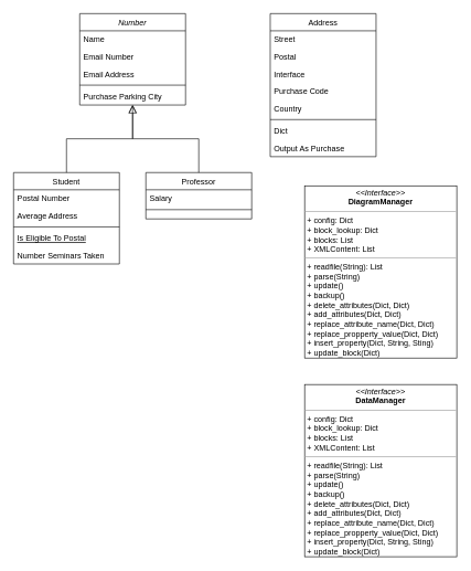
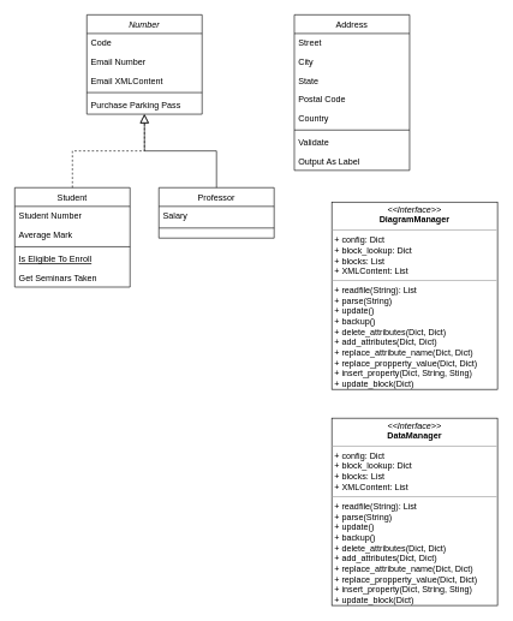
- <mxCell id="3" value="Name" style="text;align=left;verticalAlign=top;spacingLeft=4;spacingRight=4;overflow=hidden;rotatable=0;points=[[0,0.5],[1,0.5]];portConstraint=eastwest;" parent="2" vertex="1"><mxGeometry y="26" width="160" height="26" as="geometry" /></mxCell>
+ <mxCell id="3" value="Code" style="text;align=left;verticalAlign=top;spacingLeft=4;spacingRight=4;overflow=hidden;rotatable=0;points=[[0,0.5],[1,0.5]];portConstraint=eastwest;" parent="2" vertex="1"><mxGeometry y="26" width="160" height="26" as="geometry" /></mxCell>
- <mxCell id="21" value="Postal" style="text;align=left;verticalAlign=top;spacingLeft=4;spacingRight=4;overflow=hidden;rotatable=0;points=[[0,0.5],[1,0.5]];portConstraint=eastwest;rounded=0;shadow=0;html=0;" parent="19" vertex="1"><mxGeometry y="52" width="160" height="26" as="geometry" /></mxCell>
+ <mxCell id="21" value="City" style="text;align=left;verticalAlign=top;spacingLeft=4;spacingRight=4;overflow=hidden;rotatable=0;points=[[0,0.5],[1,0.5]];portConstraint=eastwest;rounded=0;shadow=0;html=0;" parent="19" vertex="1"><mxGeometry y="52" width="160" height="26" as="geometry" /></mxCell>
- <mxCell id="5" value="Email Address" style="text;align=left;verticalAlign=top;spacingLeft=4;spacingRight=4;overflow=hidden;rotatable=0;points=[[0,0.5],[1,0.5]];portConstraint=eastwest;rounded=0;shadow=0;html=0;" parent="2" vertex="1"><mxGeometry y="78" width="160" height="26" as="geometry" /></mxCell>
+ <mxCell id="5" value="Email XMLContent" style="text;align=left;verticalAlign=top;spacingLeft=4;spacingRight=4;overflow=hidden;rotatable=0;points=[[0,0.5],[1,0.5]];portConstraint=eastwest;rounded=0;shadow=0;html=0;" parent="2" vertex="1"><mxGeometry y="78" width="160" height="26" as="geometry" /></mxCell>
- <mxCell id="22" value="Interface" style="text;align=left;verticalAlign=top;spacingLeft=4;spacingRight=4;overflow=hidden;rotatable=0;points=[[0,0.5],[1,0.5]];portConstraint=eastwest;rounded=0;shadow=0;html=0;" parent="19" vertex="1"><mxGeometry y="78" width="160" height="26" as="geometry" /></mxCell>
+ <mxCell id="22" value="State" style="text;align=left;verticalAlign=top;spacingLeft=4;spacingRight=4;overflow=hidden;rotatable=0;points=[[0,0.5],[1,0.5]];portConstraint=eastwest;rounded=0;shadow=0;html=0;" parent="19" vertex="1"><mxGeometry y="78" width="160" height="26" as="geometry" /></mxCell>
- <mxCell id="23" value="Purchase Code" style="text;align=left;verticalAlign=top;spacingLeft=4;spacingRight=4;overflow=hidden;rotatable=0;points=[[0,0.5],[1,0.5]];portConstraint=eastwest;rounded=0;shadow=0;html=0;" parent="19" vertex="1"><mxGeometry y="104" width="160" height="26" as="geometry" /></mxCell>
+ <mxCell id="23" value="Postal Code" style="text;align=left;verticalAlign=top;spacingLeft=4;spacingRight=4;overflow=hidden;rotatable=0;points=[[0,0.5],[1,0.5]];portConstraint=eastwest;rounded=0;shadow=0;html=0;" parent="19" vertex="1"><mxGeometry y="104" width="160" height="26" as="geometry" /></mxCell>
- <mxCell id="7" value="Purchase Parking City" style="text;align=left;verticalAlign=top;spacingLeft=4;spacingRight=4;overflow=hidden;rotatable=0;points=[[0,0.5],[1,0.5]];portConstraint=eastwest;" parent="2" vertex="1"><mxGeometry y="112" width="160" height="26" as="geometry" /></mxCell>
+ <mxCell id="7" value="Purchase Parking Pass" style="text;align=left;verticalAlign=top;spacingLeft=4;spacingRight=4;overflow=hidden;rotatable=0;points=[[0,0.5],[1,0.5]];portConstraint=eastwest;" parent="2" vertex="1"><mxGeometry y="112" width="160" height="26" as="geometry" /></mxCell>
- <mxCell id="18" value="" style="endArrow=open;endSize=10;endFill=0;shadow=0;strokeWidth=1;rounded=0;edgeStyle=elbowEdgeStyle;elbow=vertical;" parent="1" source="15" target="2" edge="1"><mxGeometry width="160" relative="1" as="geometry"><mxPoint x="110" y="273" as="sourcePoint" /><mxPoint x="210" y="171" as="targetPoint" /></mxGeometry></mxCell>
+ <mxCell id="18" value="" style="endArrow=block;endSize=10;endFill=0;shadow=0;strokeWidth=1;rounded=0;edgeStyle=elbowEdgeStyle;elbow=vertical;" parent="1" source="15" target="2" edge="1"><mxGeometry width="160" relative="1" as="geometry"><mxPoint x="110" y="273" as="sourcePoint" /><mxPoint x="210" y="171" as="targetPoint" /></mxGeometry></mxCell>
- <mxCell id="26" value="Dict" style="text;align=left;verticalAlign=top;spacingLeft=4;spacingRight=4;overflow=hidden;rotatable=0;points=[[0,0.5],[1,0.5]];portConstraint=eastwest;" parent="19" vertex="1"><mxGeometry y="164" width="160" height="26" as="geometry" /></mxCell>
+ <mxCell id="26" value="Validate" style="text;align=left;verticalAlign=top;spacingLeft=4;spacingRight=4;overflow=hidden;rotatable=0;points=[[0,0.5],[1,0.5]];portConstraint=eastwest;" parent="19" vertex="1"><mxGeometry y="164" width="160" height="26" as="geometry" /></mxCell>
- <mxCell id="14" value="" style="endArrow=block;endSize=10;endFill=0;shadow=0;strokeWidth=1;rounded=0;edgeStyle=elbowEdgeStyle;elbow=vertical;" parent="1" source="8" target="2" edge="1"><mxGeometry width="160" relative="1" as="geometry"><mxPoint x="100" y="103" as="sourcePoint" /><mxPoint x="100" y="103" as="targetPoint" /></mxGeometry></mxCell>
+ <mxCell id="14" value="" style="endArrow=block;endSize=10;endFill=0;shadow=0;strokeWidth=1;rounded=0;edgeStyle=elbowEdgeStyle;elbow=vertical;dashed=1;" parent="1" source="8" target="2" edge="1"><mxGeometry width="160" relative="1" as="geometry"><mxPoint x="100" y="103" as="sourcePoint" /><mxPoint x="100" y="103" as="targetPoint" /></mxGeometry></mxCell>
- <mxCell id="27" value="Output As Purchase" style="text;align=left;verticalAlign=top;spacingLeft=4;spacingRight=4;overflow=hidden;rotatable=0;points=[[0,0.5],[1,0.5]];portConstraint=eastwest;" parent="19" vertex="1"><mxGeometry y="190" width="160" height="26" as="geometry" /></mxCell>
+ <mxCell id="27" value="Output As Label" style="text;align=left;verticalAlign=top;spacingLeft=4;spacingRight=4;overflow=hidden;rotatable=0;points=[[0,0.5],[1,0.5]];portConstraint=eastwest;" parent="19" vertex="1"><mxGeometry y="190" width="160" height="26" as="geometry" /></mxCell>
- <mxCell id="9" value="Postal Number" style="text;align=left;verticalAlign=top;spacingLeft=4;spacingRight=4;overflow=hidden;rotatable=0;points=[[0,0.5],[1,0.5]];portConstraint=eastwest;" parent="8" vertex="1"><mxGeometry y="26" width="160" height="26" as="geometry" /></mxCell>
+ <mxCell id="9" value="Student Number" style="text;align=left;verticalAlign=top;spacingLeft=4;spacingRight=4;overflow=hidden;rotatable=0;points=[[0,0.5],[1,0.5]];portConstraint=eastwest;" parent="8" vertex="1"><mxGeometry y="26" width="160" height="26" as="geometry" /></mxCell>
- <mxCell id="10" value="Average Address" style="text;align=left;verticalAlign=top;spacingLeft=4;spacingRight=4;overflow=hidden;rotatable=0;points=[[0,0.5],[1,0.5]];portConstraint=eastwest;rounded=0;shadow=0;html=0;" parent="8" vertex="1"><mxGeometry y="52" width="160" height="26" as="geometry" /></mxCell>
+ <mxCell id="10" value="Average Mark" style="text;align=left;verticalAlign=top;spacingLeft=4;spacingRight=4;overflow=hidden;rotatable=0;points=[[0,0.5],[1,0.5]];portConstraint=eastwest;rounded=0;shadow=0;html=0;" parent="8" vertex="1"><mxGeometry y="52" width="160" height="26" as="geometry" /></mxCell>
- <mxCell id="12" value="Is Eligible To Postal" style="text;align=left;verticalAlign=top;spacingLeft=4;spacingRight=4;overflow=hidden;rotatable=0;points=[[0,0.5],[1,0.5]];portConstraint=eastwest;fontStyle=4" parent="8" vertex="1"><mxGeometry y="86" width="160" height="26" as="geometry" /></mxCell>
+ <mxCell id="12" value="Is Eligible To Enroll" style="text;align=left;verticalAlign=top;spacingLeft=4;spacingRight=4;overflow=hidden;rotatable=0;points=[[0,0.5],[1,0.5]];portConstraint=eastwest;fontStyle=4" parent="8" vertex="1"><mxGeometry y="86" width="160" height="26" as="geometry" /></mxCell>
- <mxCell id="13" value="Number Seminars Taken" style="text;align=left;verticalAlign=top;spacingLeft=4;spacingRight=4;overflow=hidden;rotatable=0;points=[[0,0.5],[1,0.5]];portConstraint=eastwest;" parent="8" vertex="1"><mxGeometry y="112" width="160" height="26" as="geometry" /></mxCell>
+ <mxCell id="13" value="Get Seminars Taken" style="text;align=left;verticalAlign=top;spacingLeft=4;spacingRight=4;overflow=hidden;rotatable=0;points=[[0,0.5],[1,0.5]];portConstraint=eastwest;" parent="8" vertex="1"><mxGeometry y="112" width="160" height="26" as="geometry" /></mxCell>
